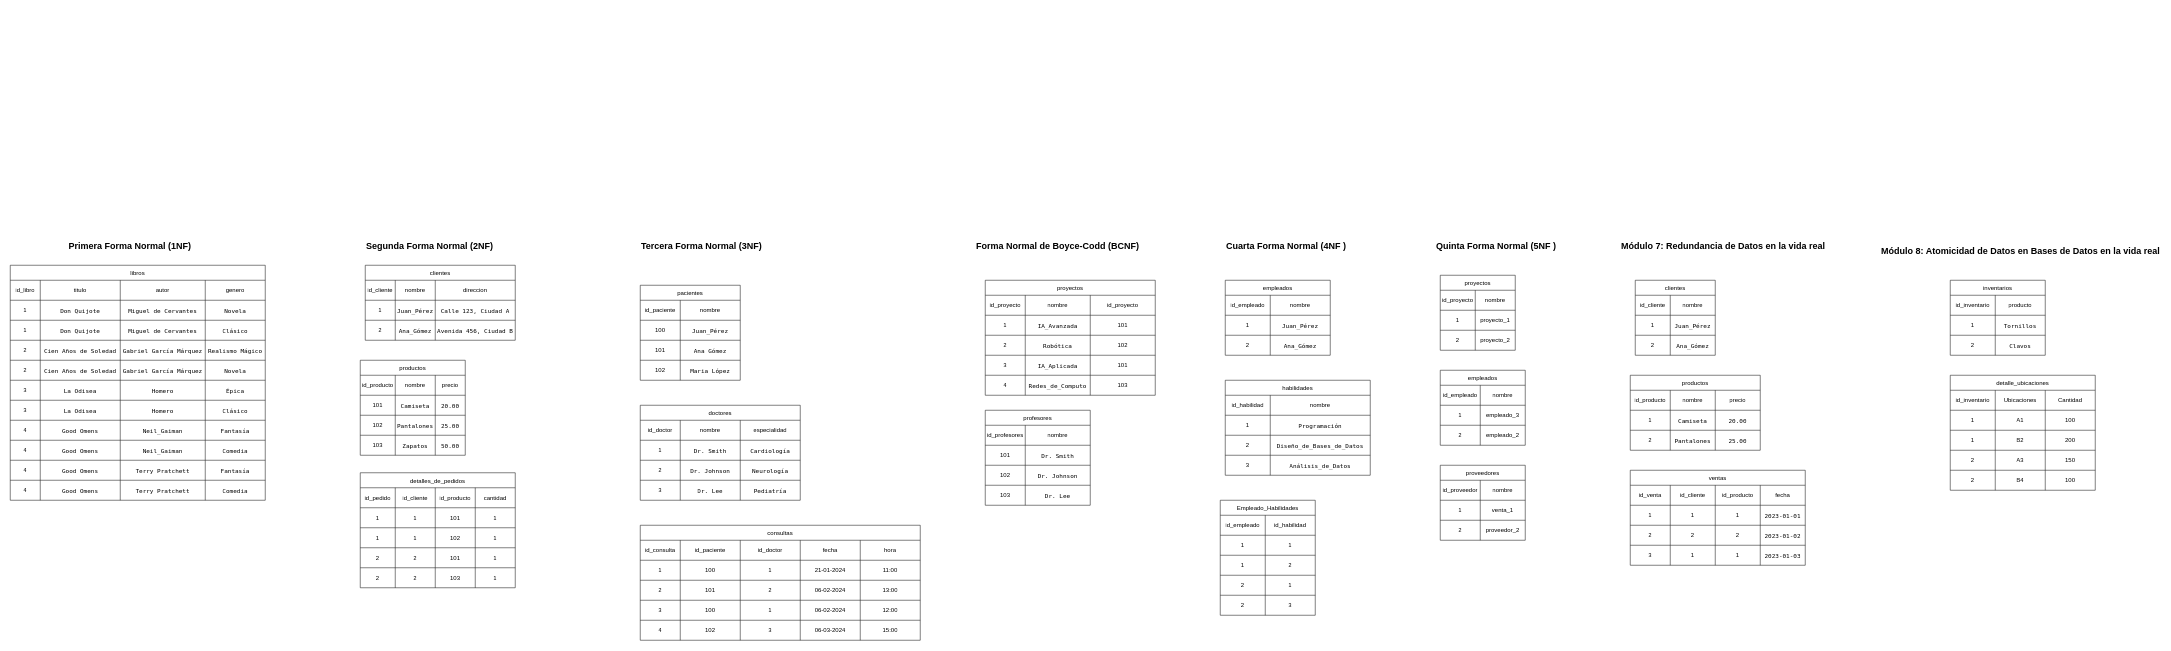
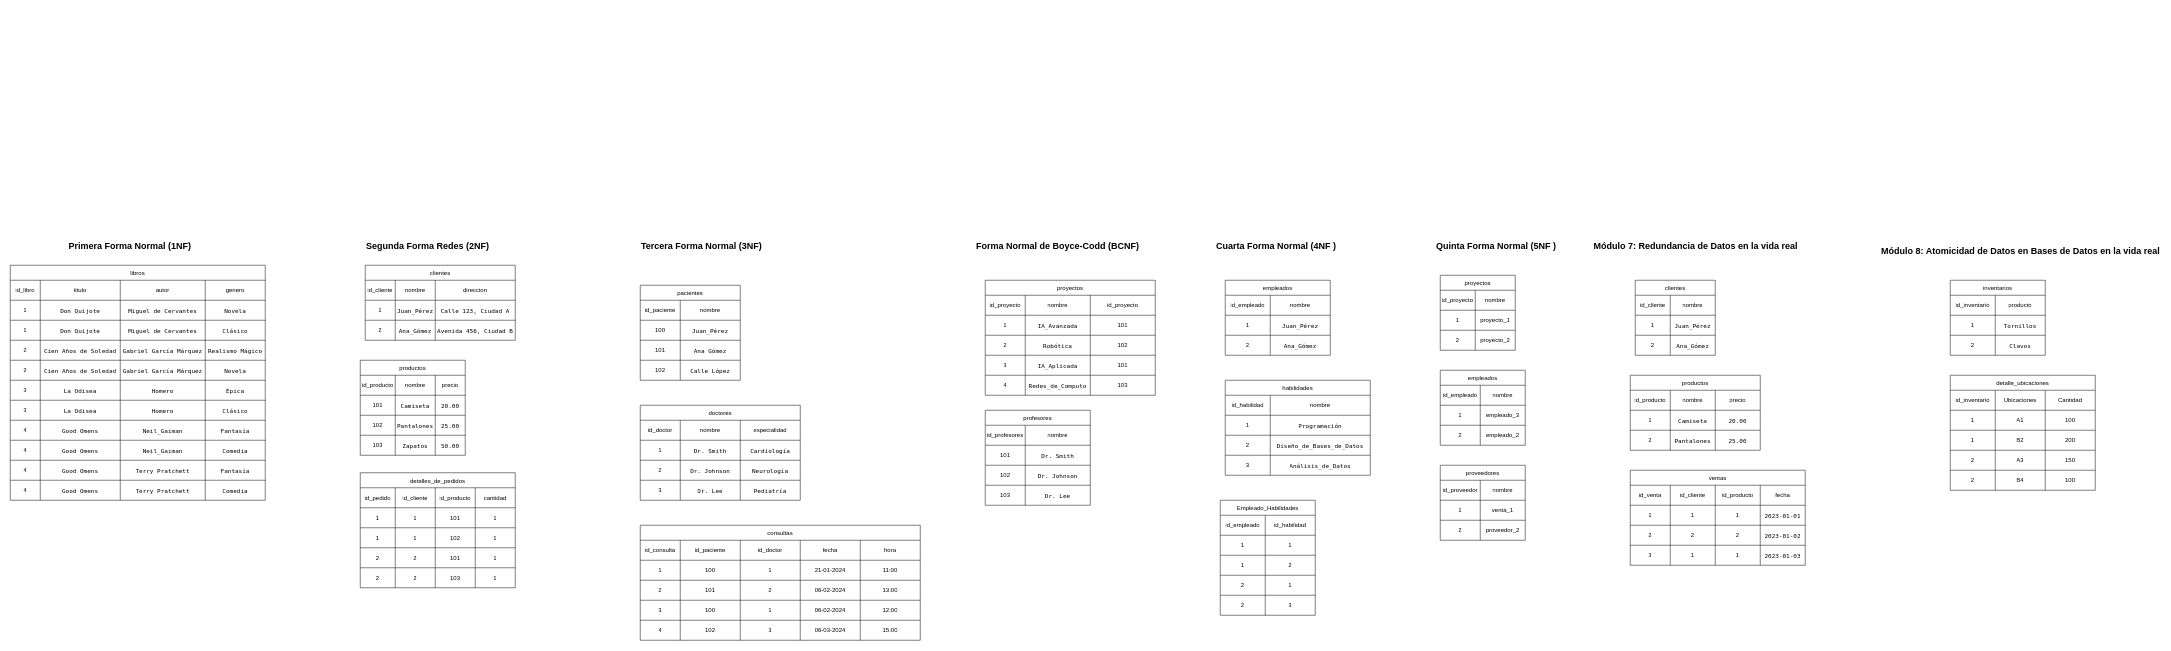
- <mxCell id="115" value="&lt;h2 tabindex=&quot;-1&quot; class=&quot;heading-element&quot; dir=&quot;auto&quot;&gt;Segunda Forma Normal (2NF)&lt;/h2&gt;" style="text;whiteSpace=wrap;html=1;" parent="1" vertex="1"><mxGeometry x="730" y="460" width="280" height="70" as="geometry" /></mxCell>
+ <mxCell id="115" value="&lt;h2 tabindex=&quot;-1&quot; class=&quot;heading-element&quot; dir=&quot;auto&quot;&gt;Segunda Forma Redes (2NF)&lt;/h2&gt;" style="text;whiteSpace=wrap;html=1;" parent="1" vertex="1"><mxGeometry x="730" y="460" width="280" height="70" as="geometry" /></mxCell>
- <mxCell id="214" value="&lt;h2 tabindex=&quot;-1&quot; class=&quot;heading-element&quot; dir=&quot;auto&quot;&gt;Cuarta Forma Normal (4NF )&lt;/h2&gt;" style="text;whiteSpace=wrap;html=1;" parent="1" vertex="1"><mxGeometry x="2450" y="460" width="400" height="70" as="geometry" /></mxCell>
+ <mxCell id="214" value="&lt;h2 tabindex=&quot;-1&quot; class=&quot;heading-element&quot; dir=&quot;auto&quot;&gt;Cuarta Forma Normal (4NF )&lt;/h2&gt;" style="text;whiteSpace=wrap;html=1;" parent="1" vertex="1"><mxGeometry x="2430" y="460" width="400" height="70" as="geometry" /></mxCell>
- <mxCell id="270" value="&lt;h2 tabindex=&quot;-1&quot; class=&quot;heading-element&quot; dir=&quot;auto&quot;&gt;Módulo 7: Redundancia de Datos en la vida real&lt;/h2&gt;" style="text;whiteSpace=wrap;html=1;" parent="1" vertex="1"><mxGeometry x="3240" y="460" width="440" height="70" as="geometry" /></mxCell>
+ <mxCell id="270" value="&lt;h2 tabindex=&quot;-1&quot; class=&quot;heading-element&quot; dir=&quot;auto&quot;&gt;Módulo 7: Redundancia de Datos en la vida real&lt;/h2&gt;" style="text;whiteSpace=wrap;html=1;" parent="1" vertex="1"><mxGeometry x="3185" y="460" width="440" height="70" as="geometry" /></mxCell>
- <mxCell id="129" value="&lt;pre class=&quot;notranslate&quot; lang=&quot;plaintext&quot;&gt;&lt;code&gt;Maria López&lt;/code&gt;&lt;/pre&gt;" style="shape=partialRectangle;html=1;whiteSpace=wrap;connectable=0;strokeColor=inherit;overflow=hidden;fillColor=none;top=0;left=0;bottom=0;right=0;pointerEvents=1;" parent="127" vertex="1"><mxGeometry x="80" width="120" height="40" as="geometry"><mxRectangle width="120" height="40" as="alternateBounds" /></mxGeometry></mxCell>
+ <mxCell id="129" value="&lt;pre class=&quot;notranslate&quot; lang=&quot;plaintext&quot;&gt;&lt;code&gt;Calle López&lt;/code&gt;&lt;/pre&gt;" style="shape=partialRectangle;html=1;whiteSpace=wrap;connectable=0;strokeColor=inherit;overflow=hidden;fillColor=none;top=0;left=0;bottom=0;right=0;pointerEvents=1;" parent="127" vertex="1"><mxGeometry x="80" width="120" height="40" as="geometry"><mxRectangle width="120" height="40" as="alternateBounds" /></mxGeometry></mxCell>
